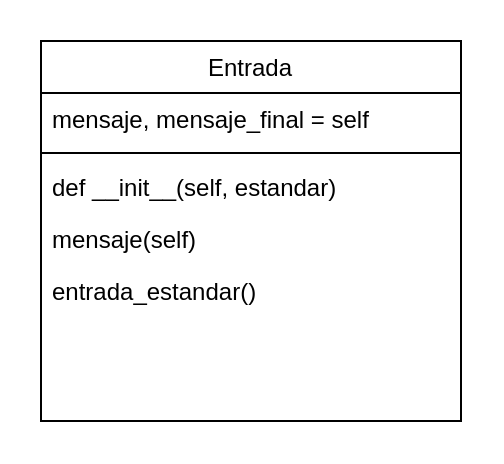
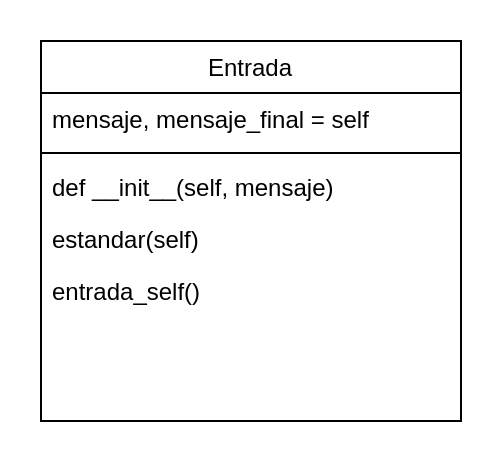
- <mxCell id="5" value="def __init__(self, estandar)" style="text;align=left;verticalAlign=top;spacingLeft=4;spacingRight=4;overflow=hidden;rotatable=0;points=[[0,0.5],[1,0.5]];portConstraint=eastwest;" vertex="1" parent="2"><mxGeometry y="60" width="210" height="26" as="geometry" /></mxCell>
+ <mxCell id="5" value="def __init__(self, mensaje)" style="text;align=left;verticalAlign=top;spacingLeft=4;spacingRight=4;overflow=hidden;rotatable=0;points=[[0,0.5],[1,0.5]];portConstraint=eastwest;" vertex="1" parent="2"><mxGeometry y="60" width="210" height="26" as="geometry" /></mxCell>
- <mxCell id="6" value="mensaje(self)" style="text;align=left;verticalAlign=top;spacingLeft=4;spacingRight=4;overflow=hidden;rotatable=0;points=[[0,0.5],[1,0.5]];portConstraint=eastwest;" vertex="1" parent="2"><mxGeometry y="86" width="210" height="26" as="geometry" /></mxCell>
+ <mxCell id="6" value="estandar(self)" style="text;align=left;verticalAlign=top;spacingLeft=4;spacingRight=4;overflow=hidden;rotatable=0;points=[[0,0.5],[1,0.5]];portConstraint=eastwest;" vertex="1" parent="2"><mxGeometry y="86" width="210" height="26" as="geometry" /></mxCell>
- <mxCell id="7" value="entrada_estandar()" style="text;align=left;verticalAlign=top;spacingLeft=4;spacingRight=4;overflow=hidden;rotatable=0;points=[[0,0.5],[1,0.5]];portConstraint=eastwest;" vertex="1" parent="2"><mxGeometry y="112" width="210" height="26" as="geometry" /></mxCell>
+ <mxCell id="7" value="entrada_self()" style="text;align=left;verticalAlign=top;spacingLeft=4;spacingRight=4;overflow=hidden;rotatable=0;points=[[0,0.5],[1,0.5]];portConstraint=eastwest;" vertex="1" parent="2"><mxGeometry y="112" width="210" height="26" as="geometry" /></mxCell>
